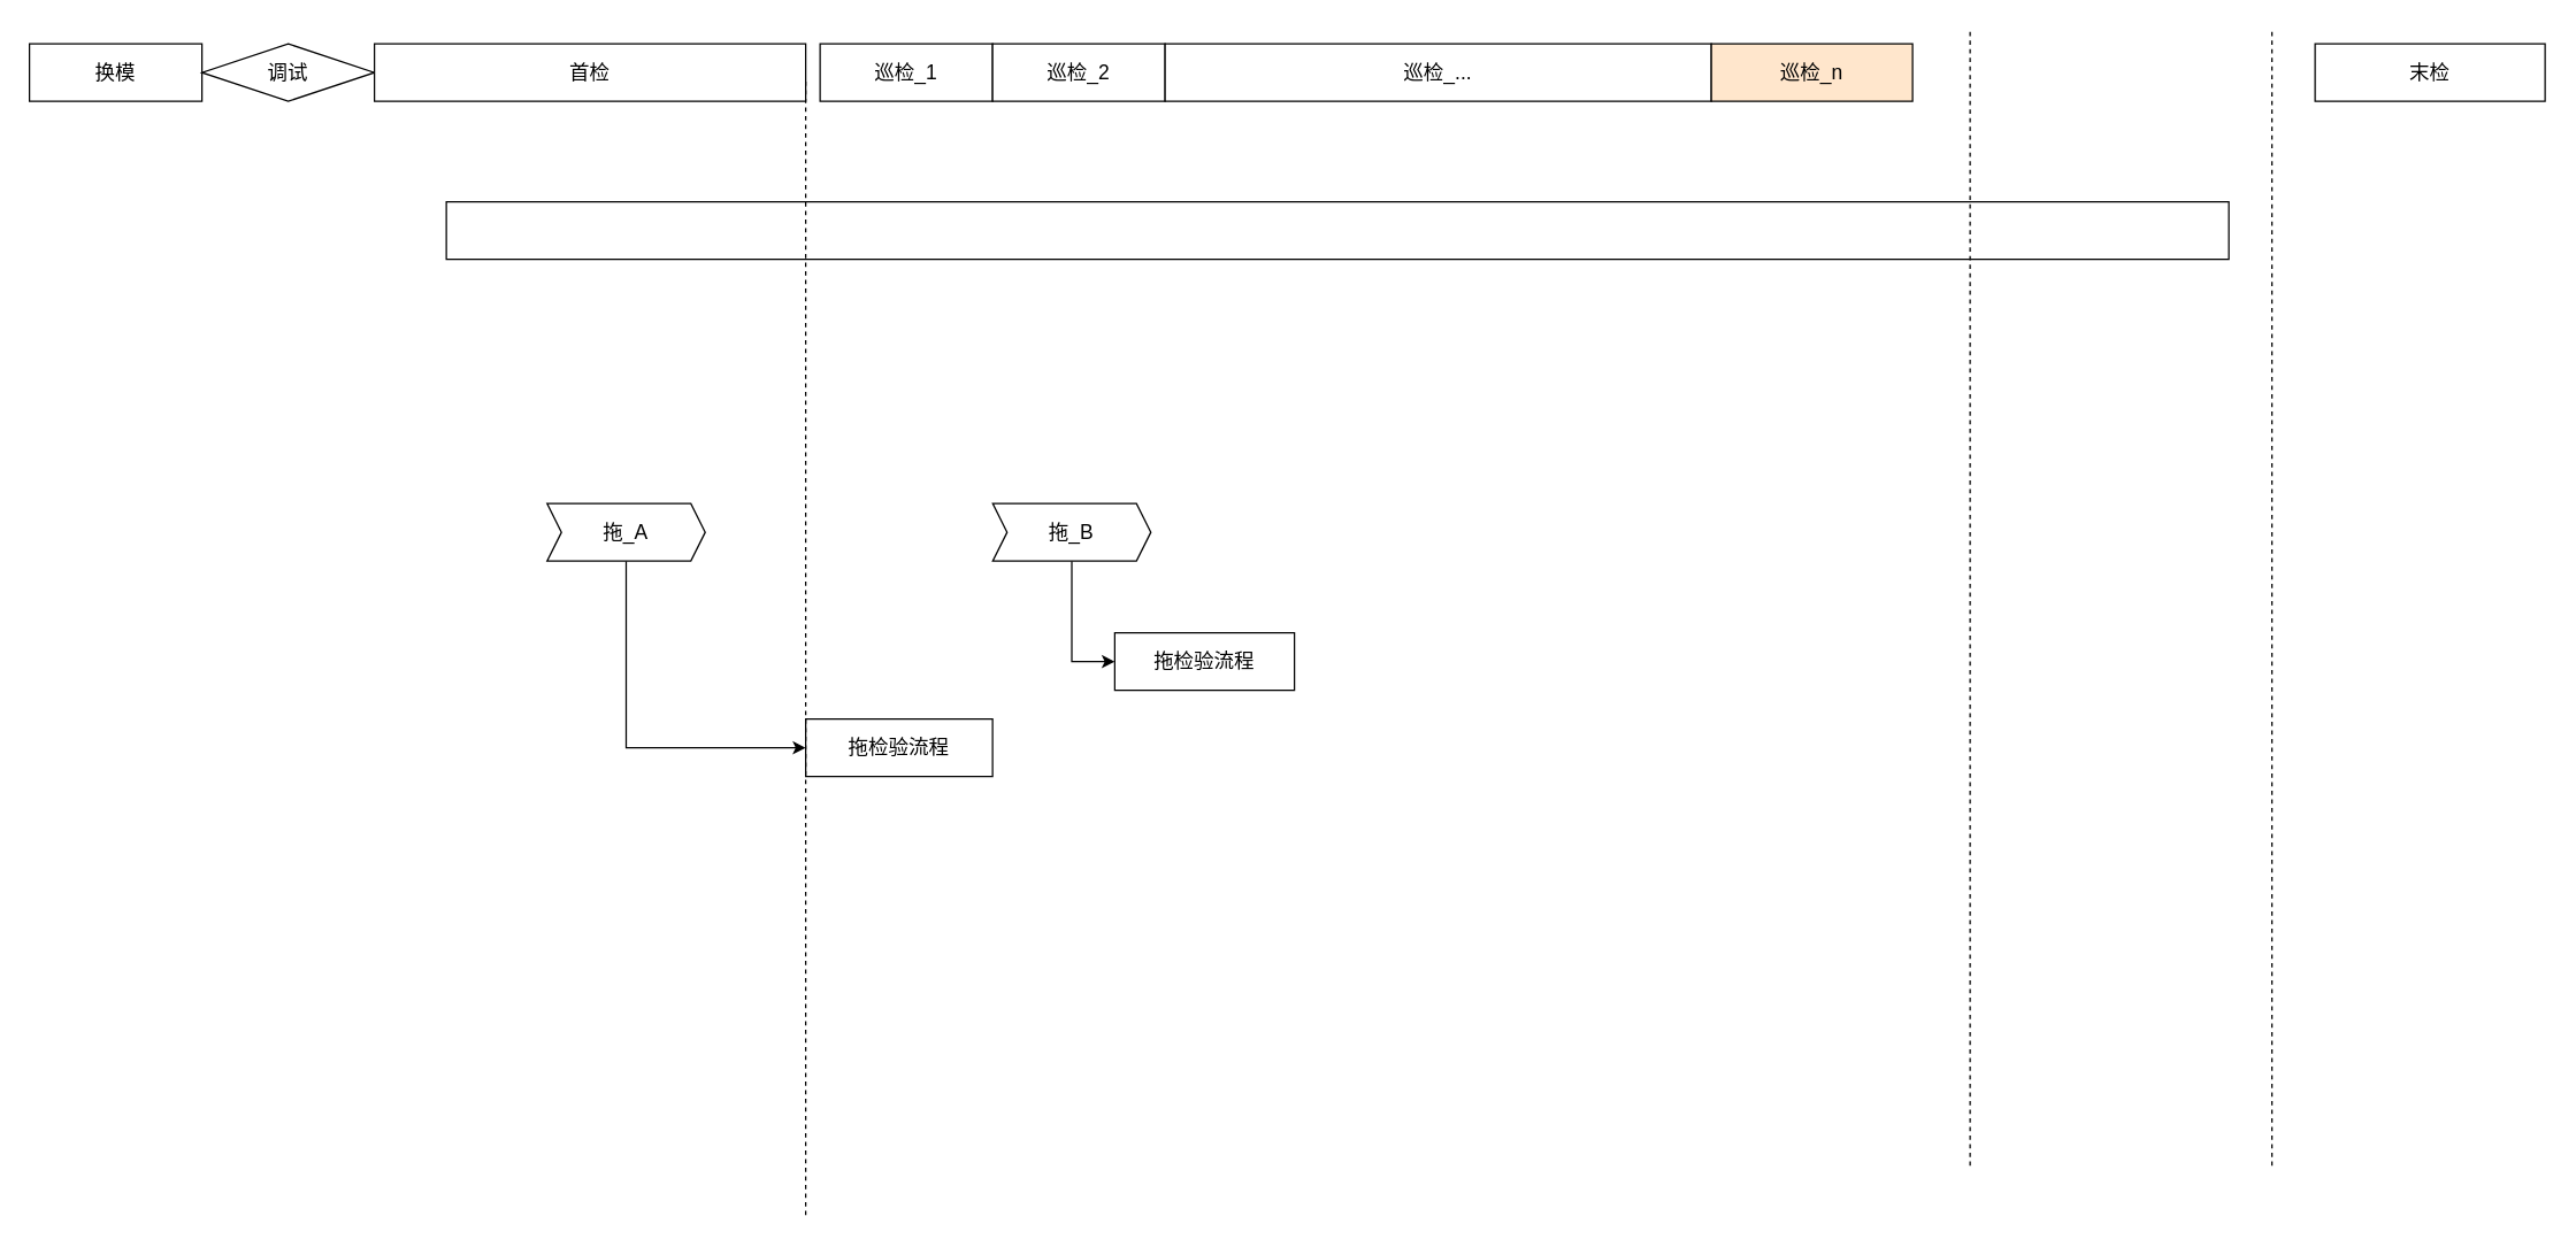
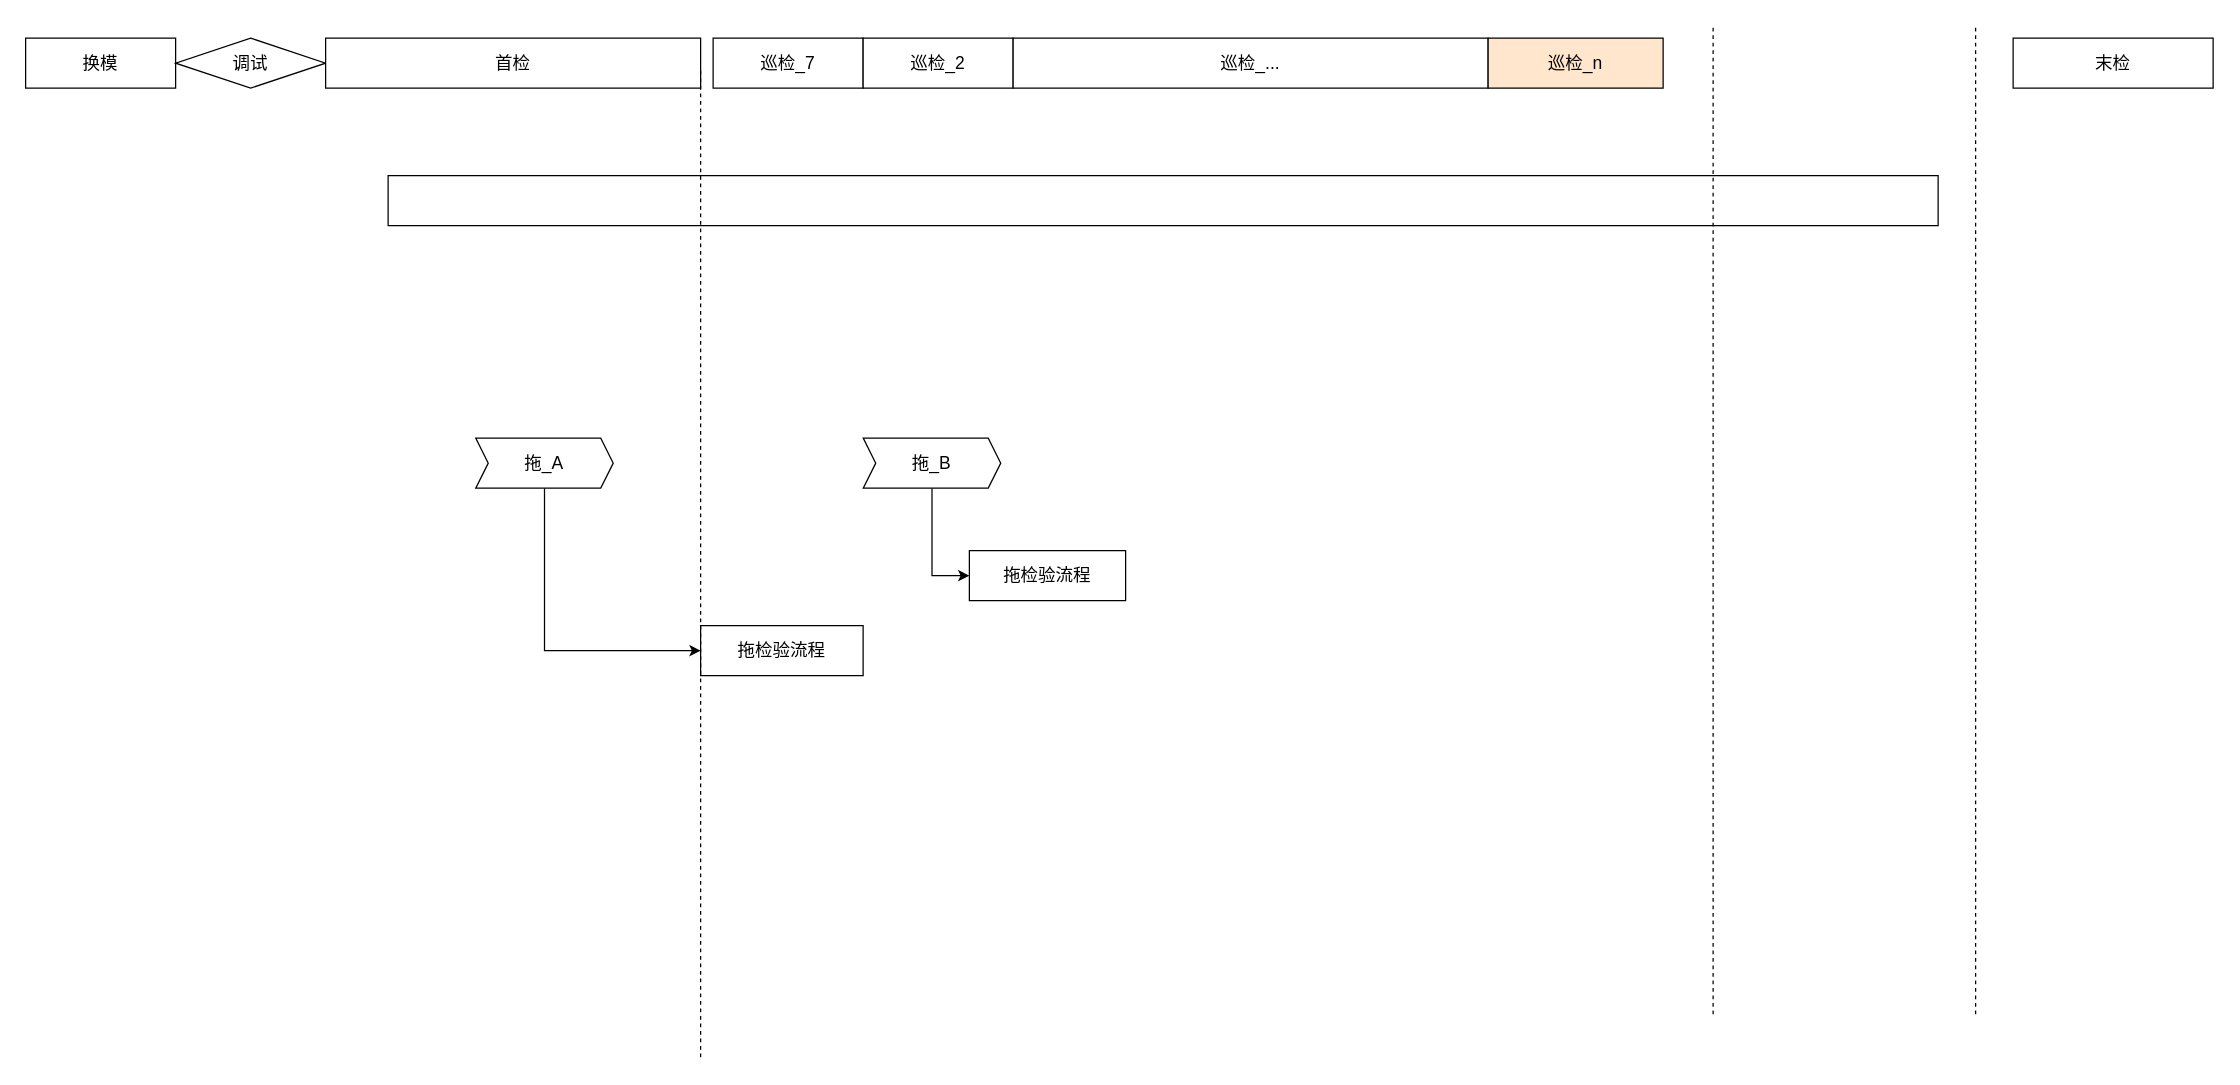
- <mxCell id="5" value="巡检_1" style="rounded=0;whiteSpace=wrap;html=1;fontSize=14;" vertex="1" parent="1"><mxGeometry x="570" y="30" width="120" height="40" as="geometry" /></mxCell>
+ <mxCell id="5" value="巡检_7" style="rounded=0;whiteSpace=wrap;html=1;fontSize=14;" vertex="1" parent="1"><mxGeometry x="570" y="30" width="120" height="40" as="geometry" /></mxCell>
